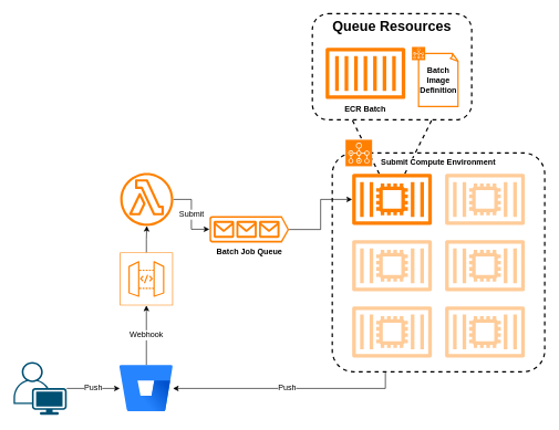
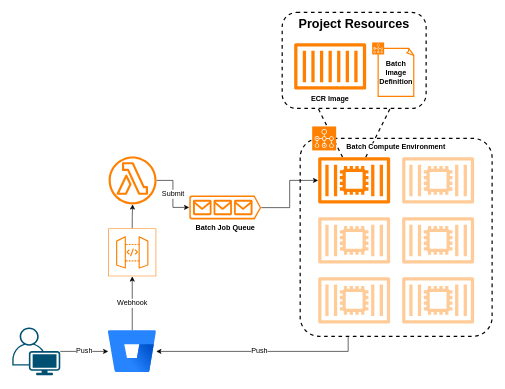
- <mxCell id="2" value="Queue Resources" style="rounded=1;whiteSpace=wrap;html=1;strokeWidth=2;gradientColor=none;fillColor=none;dashed=1;fontStyle=1;verticalAlign=top;fontSize=21;" vertex="1" parent="1"><mxGeometry x="470" y="20" width="240" height="160" as="geometry" /></mxCell>
+ <mxCell id="2" value="Project Resources" style="rounded=1;whiteSpace=wrap;html=1;strokeWidth=2;gradientColor=none;fillColor=none;dashed=1;fontStyle=1;verticalAlign=top;fontSize=21;" vertex="1" parent="1"><mxGeometry x="470" y="20" width="240" height="160" as="geometry" /></mxCell>
- <mxCell id="11" value="ECR Batch" style="group;labelPosition=center;verticalLabelPosition=bottom;align=center;verticalAlign=top;fontStyle=1" vertex="1" connectable="0" parent="1"><mxGeometry x="490" y="70" width="120" height="80" as="geometry" /></mxCell>
+ <mxCell id="11" value="ECR Image" style="group;labelPosition=center;verticalLabelPosition=bottom;align=center;verticalAlign=top;fontStyle=1" vertex="1" connectable="0" parent="1"><mxGeometry x="490" y="70" width="120" height="80" as="geometry" /></mxCell>
- <mxCell id="6" value="Submit Compute Environment" style="rounded=1;arcSize=10;dashed=1;fillColor=none;gradientColor=none;strokeWidth=2;fontStyle=1;labelPosition=center;verticalLabelPosition=middle;align=center;verticalAlign=top;labelBackgroundColor=#ffffff;" vertex="1" parent="1"><mxGeometry x="500" y="230" width="320" height="330" as="geometry" /></mxCell>
+ <mxCell id="6" value="Batch Compute Environment" style="rounded=1;arcSize=10;dashed=1;fillColor=none;gradientColor=none;strokeWidth=2;fontStyle=1;labelPosition=center;verticalLabelPosition=middle;align=center;verticalAlign=top;labelBackgroundColor=#ffffff;" vertex="1" parent="1"><mxGeometry x="500" y="230" width="320" height="330" as="geometry" /></mxCell>
